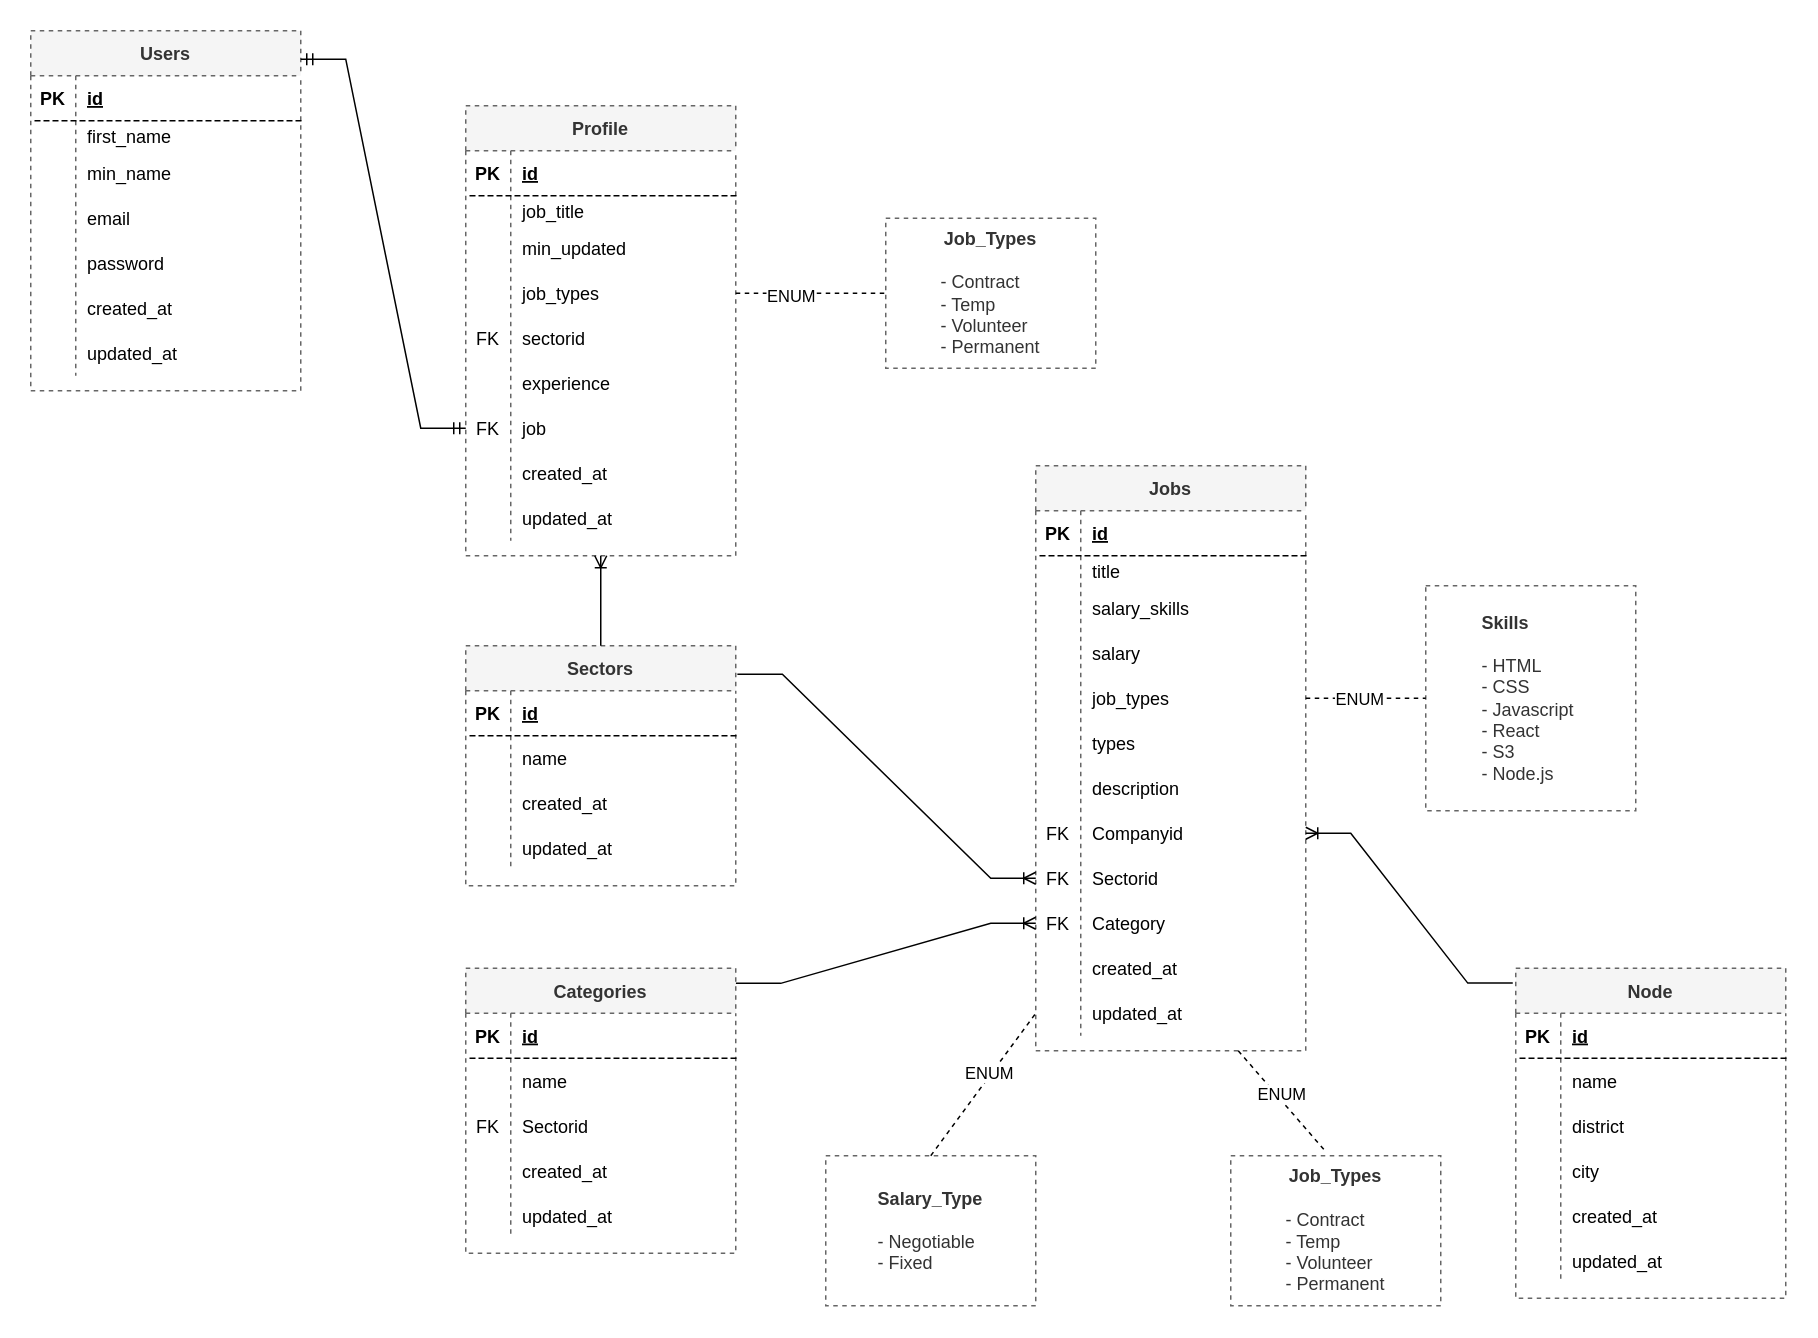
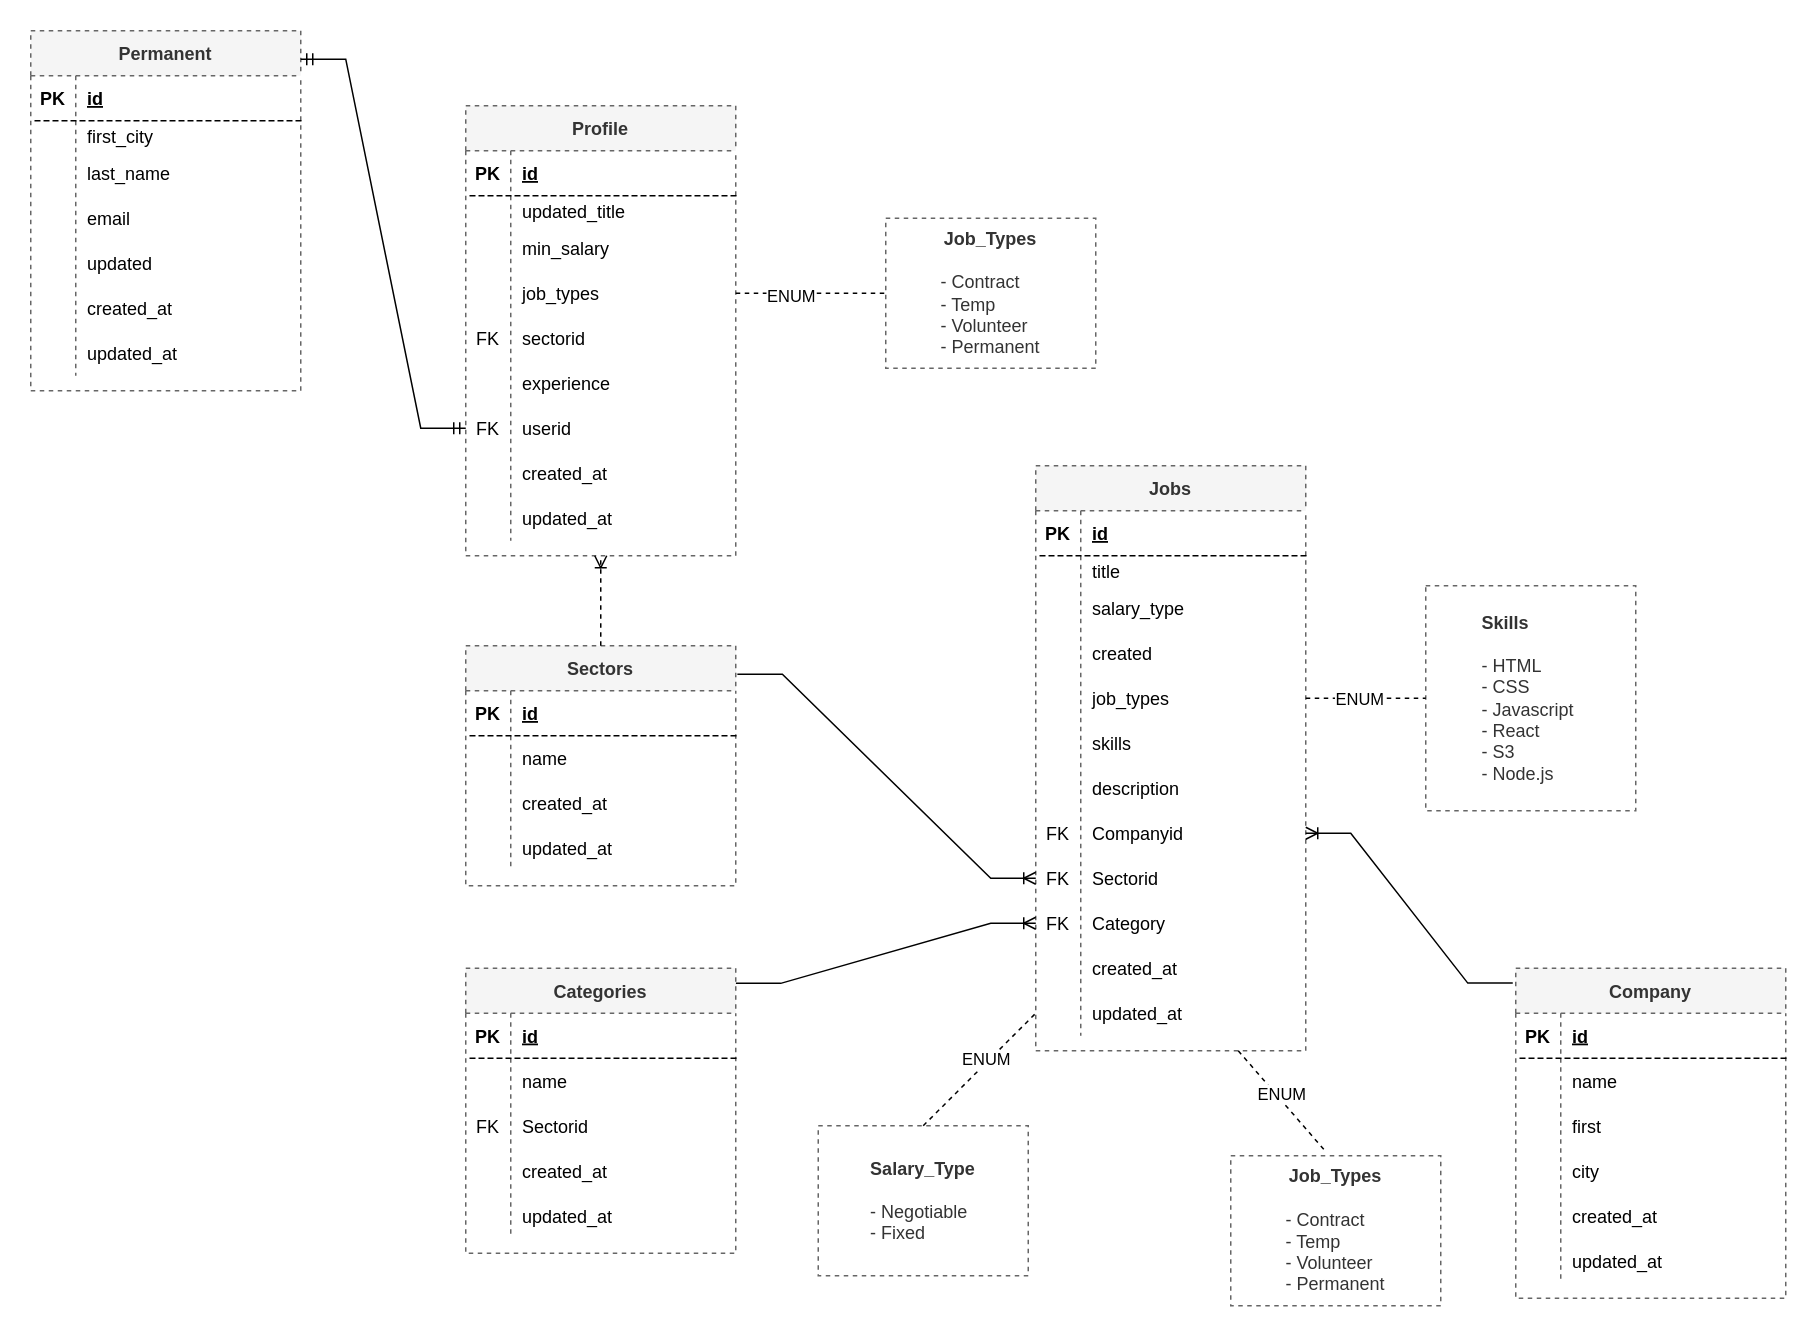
- <mxCell id="2" value="Users" style="shape=table;startSize=30;container=1;collapsible=1;childLayout=tableLayout;fixedRows=1;rowLines=0;fontStyle=1;align=center;resizeLast=1;dashed=1;fillColor=#f5f5f5;strokeColor=#666666;fontColor=#333333;" parent="1" vertex="1"><mxGeometry x="20" y="20" width="180" height="240" as="geometry" /></mxCell>
+ <mxCell id="2" value="Permanent" style="shape=table;startSize=30;container=1;collapsible=1;childLayout=tableLayout;fixedRows=1;rowLines=0;fontStyle=1;align=center;resizeLast=1;dashed=1;fillColor=#f5f5f5;strokeColor=#666666;fontColor=#333333;" parent="1" vertex="1"><mxGeometry x="20" y="20" width="180" height="240" as="geometry" /></mxCell>
- <mxCell id="8" value="first_name" style="shape=partialRectangle;connectable=0;fillColor=none;top=0;left=0;bottom=0;right=0;align=left;spacingLeft=6;overflow=hidden;dashed=1;" parent="6" vertex="1"><mxGeometry x="30" width="150" height="20" as="geometry"><mxRectangle width="150" height="20" as="alternateBounds" /></mxGeometry></mxCell>
+ <mxCell id="8" value="first_city" style="shape=partialRectangle;connectable=0;fillColor=none;top=0;left=0;bottom=0;right=0;align=left;spacingLeft=6;overflow=hidden;dashed=1;" parent="6" vertex="1"><mxGeometry x="30" width="150" height="20" as="geometry"><mxRectangle width="150" height="20" as="alternateBounds" /></mxGeometry></mxCell>
- <mxCell id="11" value="min_name" style="shape=partialRectangle;connectable=0;fillColor=none;top=0;left=0;bottom=0;right=0;align=left;spacingLeft=6;overflow=hidden;dashed=1;" parent="9" vertex="1"><mxGeometry x="30" width="150" height="30" as="geometry"><mxRectangle width="150" height="30" as="alternateBounds" /></mxGeometry></mxCell>
+ <mxCell id="11" value="last_name" style="shape=partialRectangle;connectable=0;fillColor=none;top=0;left=0;bottom=0;right=0;align=left;spacingLeft=6;overflow=hidden;dashed=1;" parent="9" vertex="1"><mxGeometry x="30" width="150" height="30" as="geometry"><mxRectangle width="150" height="30" as="alternateBounds" /></mxGeometry></mxCell>
- <mxCell id="30" value="job_title" style="shape=partialRectangle;connectable=0;fillColor=none;top=0;left=0;bottom=0;right=0;align=left;spacingLeft=6;overflow=hidden;dashed=1;" parent="28" vertex="1"><mxGeometry x="30" width="150" height="20" as="geometry"><mxRectangle width="150" height="20" as="alternateBounds" /></mxGeometry></mxCell>
+ <mxCell id="30" value="updated_title" style="shape=partialRectangle;connectable=0;fillColor=none;top=0;left=0;bottom=0;right=0;align=left;spacingLeft=6;overflow=hidden;dashed=1;" parent="28" vertex="1"><mxGeometry x="30" width="150" height="20" as="geometry"><mxRectangle width="150" height="20" as="alternateBounds" /></mxGeometry></mxCell>
- <mxCell id="33" value="min_updated" style="shape=partialRectangle;connectable=0;fillColor=none;top=0;left=0;bottom=0;right=0;align=left;spacingLeft=6;overflow=hidden;dashed=1;" parent="31" vertex="1"><mxGeometry x="30" width="150" height="30" as="geometry"><mxRectangle width="150" height="30" as="alternateBounds" /></mxGeometry></mxCell>
+ <mxCell id="33" value="min_salary" style="shape=partialRectangle;connectable=0;fillColor=none;top=0;left=0;bottom=0;right=0;align=left;spacingLeft=6;overflow=hidden;dashed=1;" parent="31" vertex="1"><mxGeometry x="30" width="150" height="30" as="geometry"><mxRectangle width="150" height="30" as="alternateBounds" /></mxGeometry></mxCell>
- <mxCell id="17" value="password" style="shape=partialRectangle;connectable=0;fillColor=none;top=0;left=0;bottom=0;right=0;align=left;spacingLeft=6;overflow=hidden;dashed=1;" parent="15" vertex="1"><mxGeometry x="30" width="150" height="30" as="geometry"><mxRectangle width="150" height="30" as="alternateBounds" /></mxGeometry></mxCell>
+ <mxCell id="17" value="updated" style="shape=partialRectangle;connectable=0;fillColor=none;top=0;left=0;bottom=0;right=0;align=left;spacingLeft=6;overflow=hidden;dashed=1;" parent="15" vertex="1"><mxGeometry x="30" width="150" height="30" as="geometry"><mxRectangle width="150" height="30" as="alternateBounds" /></mxGeometry></mxCell>
- <mxCell id="45" value="job" style="shape=partialRectangle;connectable=0;fillColor=none;top=0;left=0;bottom=0;right=0;align=left;spacingLeft=6;overflow=hidden;dashed=1;" parent="43" vertex="1"><mxGeometry x="30" width="150" height="30" as="geometry"><mxRectangle width="150" height="30" as="alternateBounds" /></mxGeometry></mxCell>
+ <mxCell id="45" value="userid" style="shape=partialRectangle;connectable=0;fillColor=none;top=0;left=0;bottom=0;right=0;align=left;spacingLeft=6;overflow=hidden;dashed=1;" parent="43" vertex="1"><mxGeometry x="30" width="150" height="30" as="geometry"><mxRectangle width="150" height="30" as="alternateBounds" /></mxGeometry></mxCell>
- <mxCell id="67" value="" style="fontSize=12;html=1;endArrow=ERoneToMany;rounded=0;exitX=0.5;exitY=0;exitDx=0;exitDy=0;entryX=0.5;entryY=1;entryDx=0;entryDy=0;" parent="1" source="54" target="24" edge="1"><mxGeometry width="100" height="100" relative="1" as="geometry"><mxPoint x="530" y="450" as="sourcePoint" /><mxPoint x="630" y="350" as="targetPoint" /></mxGeometry></mxCell>
+ <mxCell id="67" value="" style="fontSize=12;html=1;endArrow=ERoneToMany;rounded=0;exitX=0.5;exitY=0;exitDx=0;exitDy=0;entryX=0.5;entryY=1;entryDx=0;entryDy=0;dashed=1;" parent="1" source="54" target="24" edge="1"><mxGeometry width="100" height="100" relative="1" as="geometry"><mxPoint x="530" y="450" as="sourcePoint" /><mxPoint x="630" y="350" as="targetPoint" /></mxGeometry></mxCell>
- <mxCell id="77" value="salary_skills" style="shape=partialRectangle;connectable=0;fillColor=none;top=0;left=0;bottom=0;right=0;align=left;spacingLeft=6;overflow=hidden;dashed=1;" vertex="1" parent="75"><mxGeometry x="30" width="150" height="30" as="geometry"><mxRectangle width="150" height="30" as="alternateBounds" /></mxGeometry></mxCell>
+ <mxCell id="77" value="salary_type" style="shape=partialRectangle;connectable=0;fillColor=none;top=0;left=0;bottom=0;right=0;align=left;spacingLeft=6;overflow=hidden;dashed=1;" vertex="1" parent="75"><mxGeometry x="30" width="150" height="30" as="geometry"><mxRectangle width="150" height="30" as="alternateBounds" /></mxGeometry></mxCell>
- <mxCell id="80" value="salary" style="shape=partialRectangle;connectable=0;fillColor=none;top=0;left=0;bottom=0;right=0;align=left;spacingLeft=6;overflow=hidden;" vertex="1" parent="78"><mxGeometry x="30" width="150" height="30" as="geometry"><mxRectangle width="150" height="30" as="alternateBounds" /></mxGeometry></mxCell>
+ <mxCell id="80" value="created" style="shape=partialRectangle;connectable=0;fillColor=none;top=0;left=0;bottom=0;right=0;align=left;spacingLeft=6;overflow=hidden;" vertex="1" parent="78"><mxGeometry x="30" width="150" height="30" as="geometry"><mxRectangle width="150" height="30" as="alternateBounds" /></mxGeometry></mxCell>
- <mxCell id="86" value="types" style="shape=partialRectangle;connectable=0;fillColor=none;top=0;left=0;bottom=0;right=0;align=left;spacingLeft=6;overflow=hidden;" vertex="1" parent="84"><mxGeometry x="30" width="150" height="30" as="geometry"><mxRectangle width="150" height="30" as="alternateBounds" /></mxGeometry></mxCell>
+ <mxCell id="86" value="skills" style="shape=partialRectangle;connectable=0;fillColor=none;top=0;left=0;bottom=0;right=0;align=left;spacingLeft=6;overflow=hidden;" vertex="1" parent="84"><mxGeometry x="30" width="150" height="30" as="geometry"><mxRectangle width="150" height="30" as="alternateBounds" /></mxGeometry></mxCell>
- <mxCell id="134" value="Node" style="shape=table;startSize=30;container=1;collapsible=1;childLayout=tableLayout;fixedRows=1;rowLines=0;fontStyle=1;align=center;resizeLast=1;dashed=1;fillColor=#f5f5f5;strokeColor=#666666;fontColor=#333333;" vertex="1" parent="1"><mxGeometry x="1010" y="645" width="180" height="220" as="geometry" /></mxCell>
+ <mxCell id="134" value="Company" style="shape=table;startSize=30;container=1;collapsible=1;childLayout=tableLayout;fixedRows=1;rowLines=0;fontStyle=1;align=center;resizeLast=1;dashed=1;fillColor=#f5f5f5;strokeColor=#666666;fontColor=#333333;" vertex="1" parent="1"><mxGeometry x="1010" y="645" width="180" height="220" as="geometry" /></mxCell>
- <mxCell id="143" value="district" style="shape=partialRectangle;connectable=0;fillColor=none;top=0;left=0;bottom=0;right=0;align=left;spacingLeft=6;overflow=hidden;" vertex="1" parent="141"><mxGeometry x="30" width="150" height="30" as="geometry"><mxRectangle width="150" height="30" as="alternateBounds" /></mxGeometry></mxCell>
+ <mxCell id="143" value="first" style="shape=partialRectangle;connectable=0;fillColor=none;top=0;left=0;bottom=0;right=0;align=left;spacingLeft=6;overflow=hidden;" vertex="1" parent="141"><mxGeometry x="30" width="150" height="30" as="geometry"><mxRectangle width="150" height="30" as="alternateBounds" /></mxGeometry></mxCell>
- <mxCell id="106" value="Salary_Type&lt;br&gt;&lt;br&gt;&lt;div style=&quot;text-align: left;&quot;&gt;&lt;span style=&quot;font-weight: normal;&quot;&gt;- Negotiable&lt;/span&gt;&lt;/div&gt;&lt;div style=&quot;text-align: left;&quot;&gt;&lt;span style=&quot;font-weight: normal;&quot;&gt;- Fixed&amp;nbsp;&lt;/span&gt;&lt;/div&gt;" style="whiteSpace=wrap;html=1;fillColor=#FFFFFF;strokeColor=#666666;fontColor=#333333;startSize=30;fontStyle=1;dashed=1;" vertex="1" parent="1"><mxGeometry x="550" y="770" width="140" height="100" as="geometry" /></mxCell>
+ <mxCell id="106" value="Salary_Type&lt;br&gt;&lt;br&gt;&lt;div style=&quot;text-align: left;&quot;&gt;&lt;span style=&quot;font-weight: normal;&quot;&gt;- Negotiable&lt;/span&gt;&lt;/div&gt;&lt;div style=&quot;text-align: left;&quot;&gt;&lt;span style=&quot;font-weight: normal;&quot;&gt;- Fixed&amp;nbsp;&lt;/span&gt;&lt;/div&gt;" style="whiteSpace=wrap;html=1;fillColor=#FFFFFF;strokeColor=#666666;fontColor=#333333;startSize=30;fontStyle=1;dashed=1;" vertex="1" parent="1"><mxGeometry x="545" y="750" width="140" height="100" as="geometry" /></mxCell>
